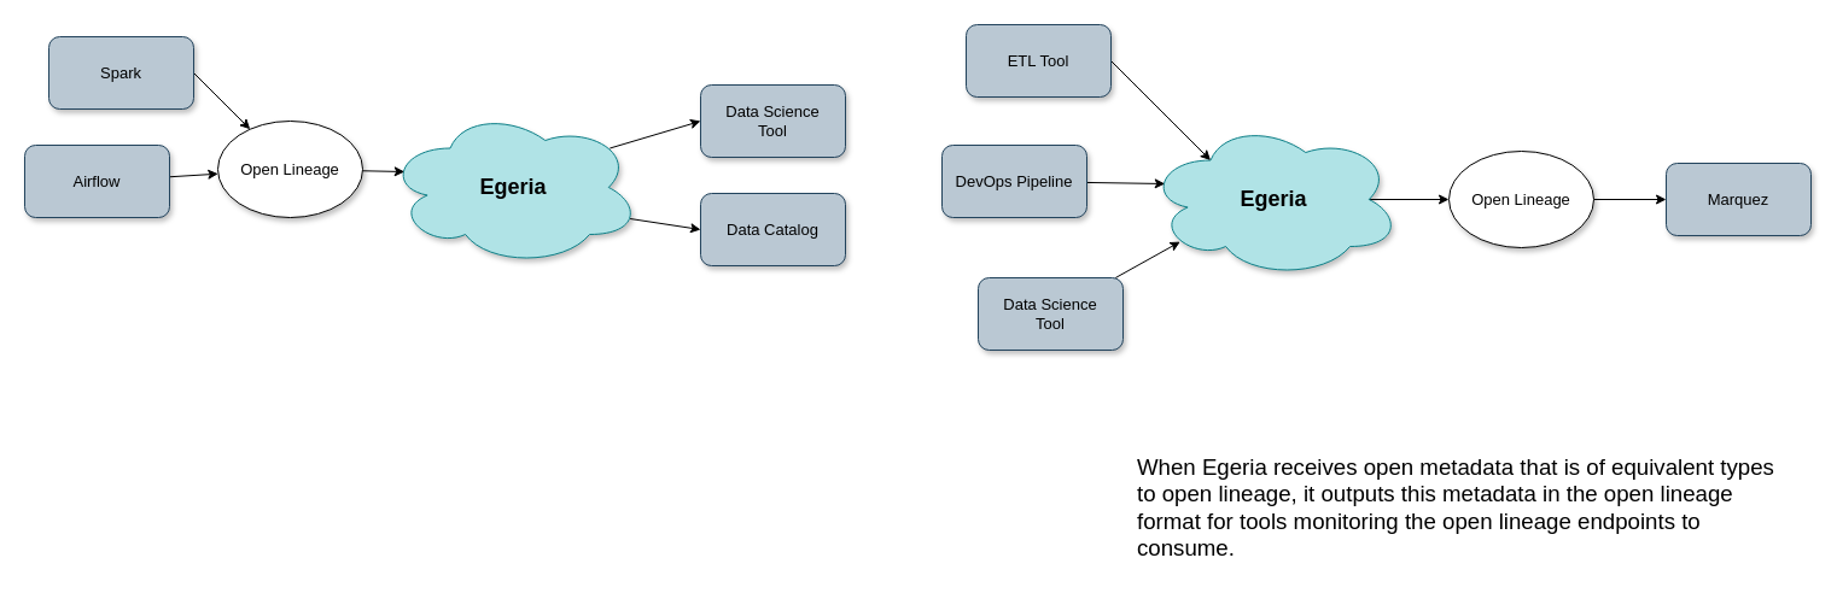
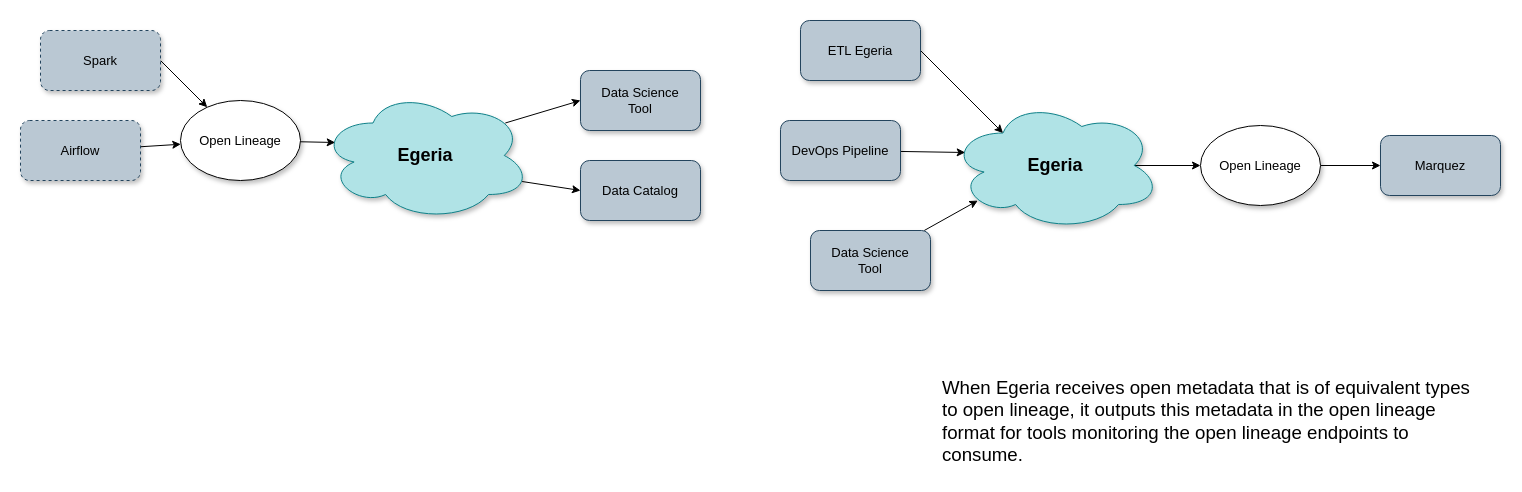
- <mxCell id="16" value="ETL Tool" style="rounded=1;whiteSpace=wrap;html=1;fontSize=13;fillColor=#bac8d3;strokeColor=#23445d;shadow=1;" parent="1" vertex="1"><mxGeometry x="800" y="20" width="120" height="60" as="geometry" /></mxCell>
+ <mxCell id="16" value="ETL Egeria" style="rounded=1;whiteSpace=wrap;html=1;fontSize=13;fillColor=#bac8d3;strokeColor=#23445d;shadow=1;" parent="1" vertex="1"><mxGeometry x="800" y="20" width="120" height="60" as="geometry" /></mxCell>
- <mxCell id="10" value="Spark" style="rounded=1;whiteSpace=wrap;html=1;fontSize=13;fillColor=#bac8d3;strokeColor=#23445d;shadow=1;" parent="1" vertex="1"><mxGeometry x="40" y="30" width="120" height="60" as="geometry" /></mxCell>
+ <mxCell id="10" value="Spark" style="rounded=1;whiteSpace=wrap;html=1;fontSize=13;fillColor=#bac8d3;strokeColor=#23445d;shadow=1;dashed=1;" parent="1" vertex="1"><mxGeometry x="40" y="30" width="120" height="60" as="geometry" /></mxCell>
- <mxCell id="12" value="Airflow" style="rounded=1;whiteSpace=wrap;html=1;fontSize=13;fillColor=#bac8d3;strokeColor=#23445d;shadow=1;" parent="1" vertex="1"><mxGeometry x="20" y="120" width="120" height="60" as="geometry" /></mxCell>
+ <mxCell id="12" value="Airflow" style="rounded=1;whiteSpace=wrap;html=1;fontSize=13;fillColor=#bac8d3;strokeColor=#23445d;shadow=1;dashed=1;" parent="1" vertex="1"><mxGeometry x="20" y="120" width="120" height="60" as="geometry" /></mxCell>
